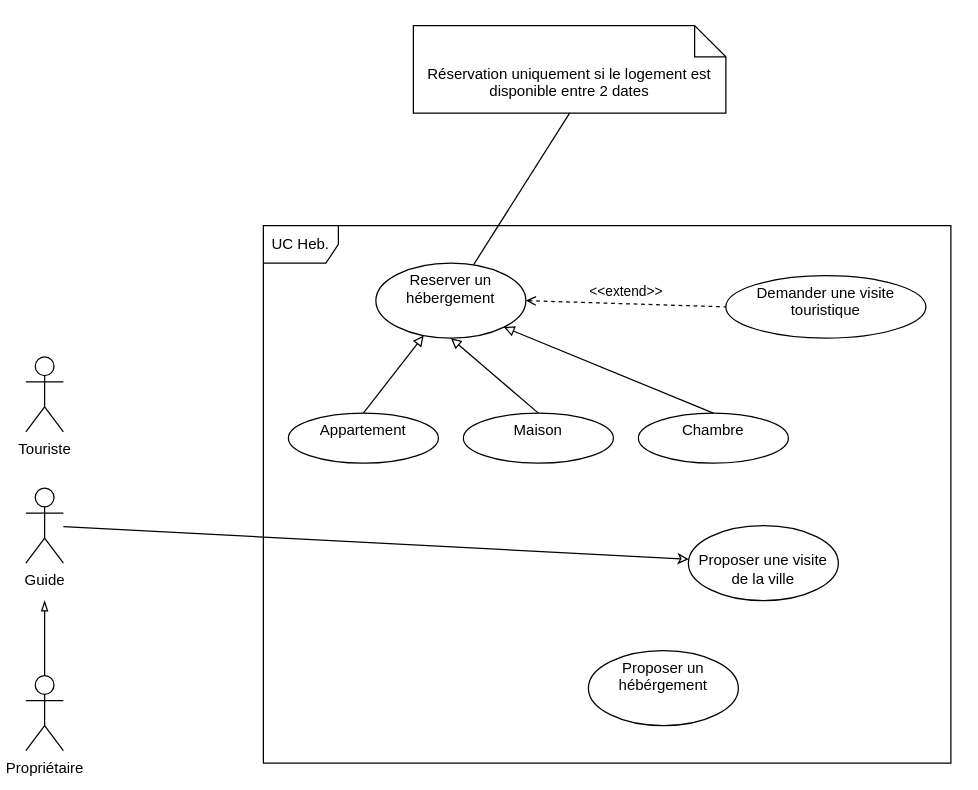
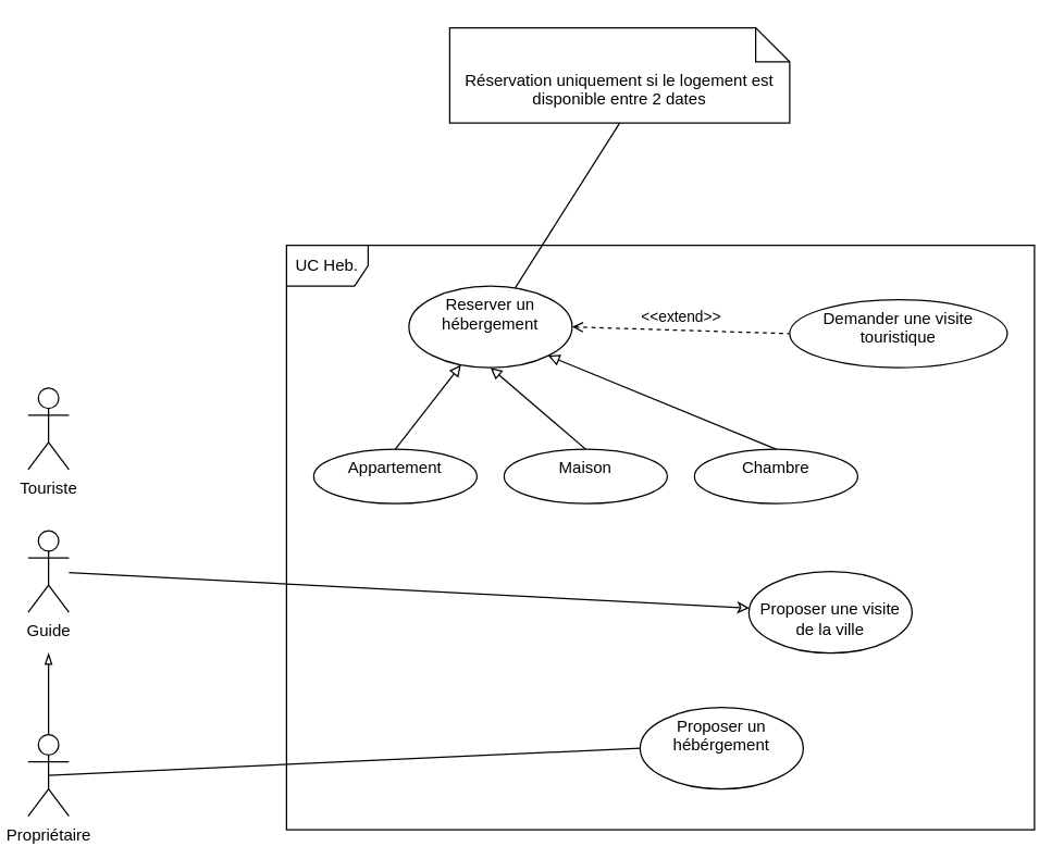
+ <mxCell id="9" value="" style="html=1;endArrow=none;elbow=vertical;entryX=0;entryY=0.5;entryDx=0;entryDy=0;exitX=0.5;exitY=0.5;exitDx=0;exitDy=0;exitPerimeter=0;rounded=0;" parent="1" source="11" target="8" edge="1"><mxGeometry width="160" relative="1" as="geometry"><mxPoint x="240" y="370" as="sourcePoint" /><mxPoint x="400" y="370" as="targetPoint" /></mxGeometry></mxCell>
